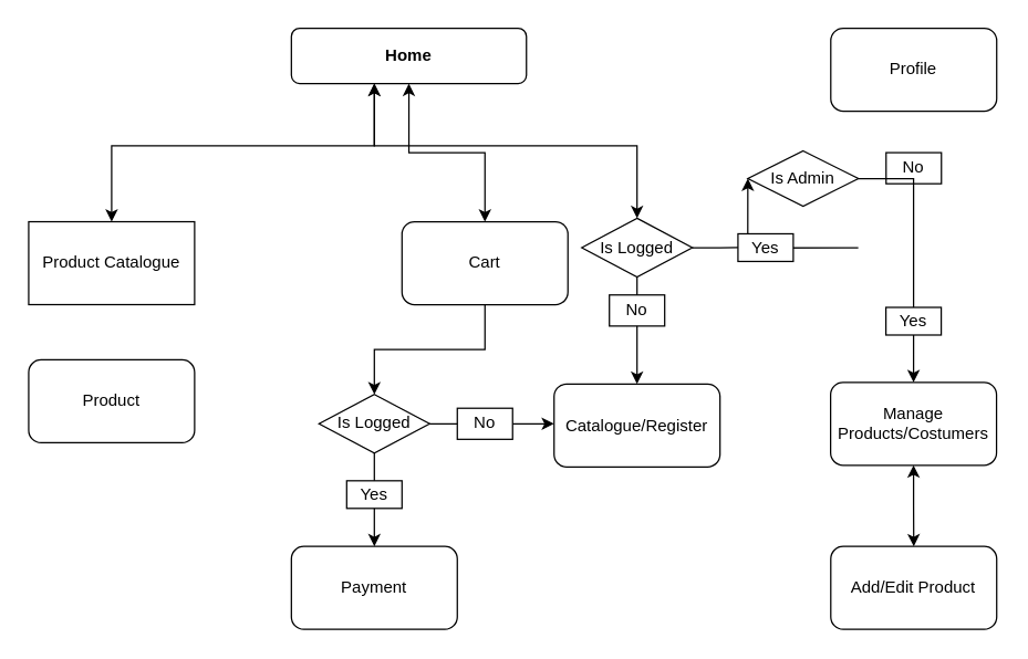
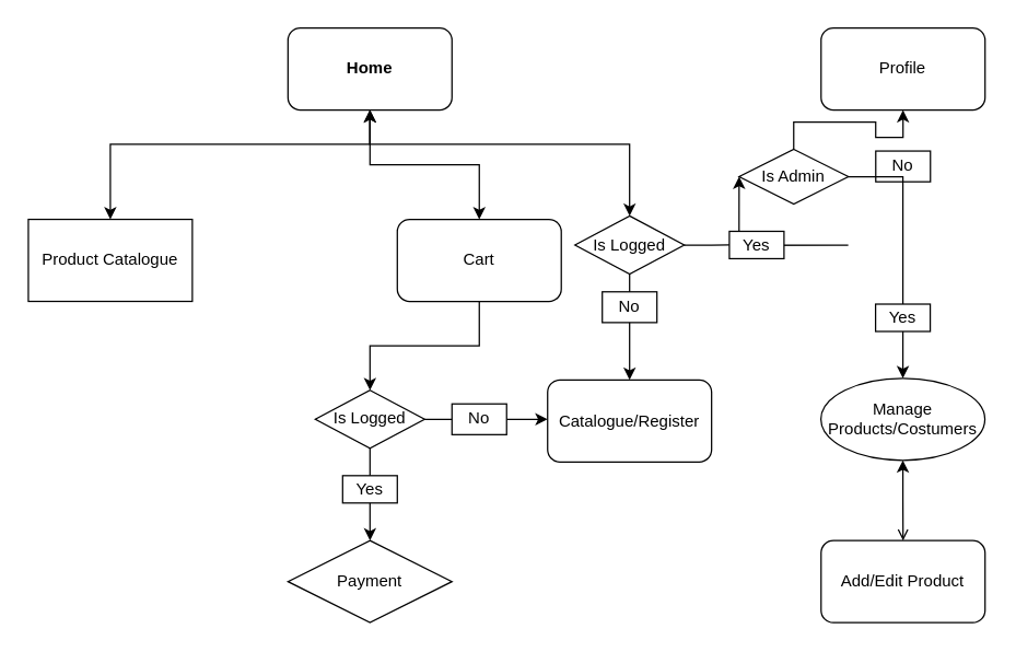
- <mxCell id="5" value="Home" style="rounded=1;whiteSpace=wrap;html=1;fontStyle=1" vertex="1" parent="1"><mxGeometry x="210" y="20" width="170" height="40" as="geometry" /></mxCell>
+ <mxCell id="5" value="Home" style="rounded=1;whiteSpace=wrap;html=1;fontStyle=1" vertex="1" parent="1"><mxGeometry x="210" y="20" width="120" height="60" as="geometry" /></mxCell>
+ <mxCell id="14" value="" style="edgeStyle=orthogonalEdgeStyle;rounded=0;orthogonalLoop=1;jettySize=auto;html=1;startArrow=none;startFill=0;endArrow=classic;endFill=1;strokeColor=#000000;" edge="1" parent="1" source="15" target="29"><mxGeometry relative="1" as="geometry" /></mxCell>
- <mxCell id="7" value="Product" style="rounded=1;whiteSpace=wrap;html=1;" vertex="1" parent="1"><mxGeometry x="20" y="260" width="120" height="60" as="geometry" /></mxCell>
- <mxCell id="11" value="Manage Products/Costumers" style="rounded=1;whiteSpace=wrap;html=1;" vertex="1" parent="1"><mxGeometry x="600" y="276.25" width="120" height="60" as="geometry" /></mxCell>
+ <mxCell id="11" value="Manage Products/Costumers" style="ellipse;whiteSpace=wrap;html=1;" vertex="1" parent="1"><mxGeometry x="600" y="276.25" width="120" height="60" as="geometry" /></mxCell>
- <mxCell id="10" style="edgeStyle=orthogonalEdgeStyle;rounded=0;orthogonalLoop=1;jettySize=auto;html=1;entryX=0.5;entryY=0;entryDx=0;entryDy=0;startArrow=classic;startFill=1;" edge="1" parent="1" source="11" target="12"><mxGeometry relative="1" as="geometry" /></mxCell>
+ <mxCell id="10" style="edgeStyle=orthogonalEdgeStyle;rounded=0;orthogonalLoop=1;jettySize=auto;html=1;entryX=0.5;entryY=0;entryDx=0;entryDy=0;startArrow=classic;startFill=1;endArrow=open;" edge="1" parent="1" source="11" target="12"><mxGeometry relative="1" as="geometry" /></mxCell>
- <mxCell id="16" value="Payment" style="rounded=1;whiteSpace=wrap;html=1;" vertex="1" parent="1"><mxGeometry x="210" y="395" width="120" height="60" as="geometry" /></mxCell>
+ <mxCell id="16" value="Payment" style="rhombus;whiteSpace=wrap;html=1;" vertex="1" parent="1"><mxGeometry x="210" y="395" width="120" height="60" as="geometry" /></mxCell>
